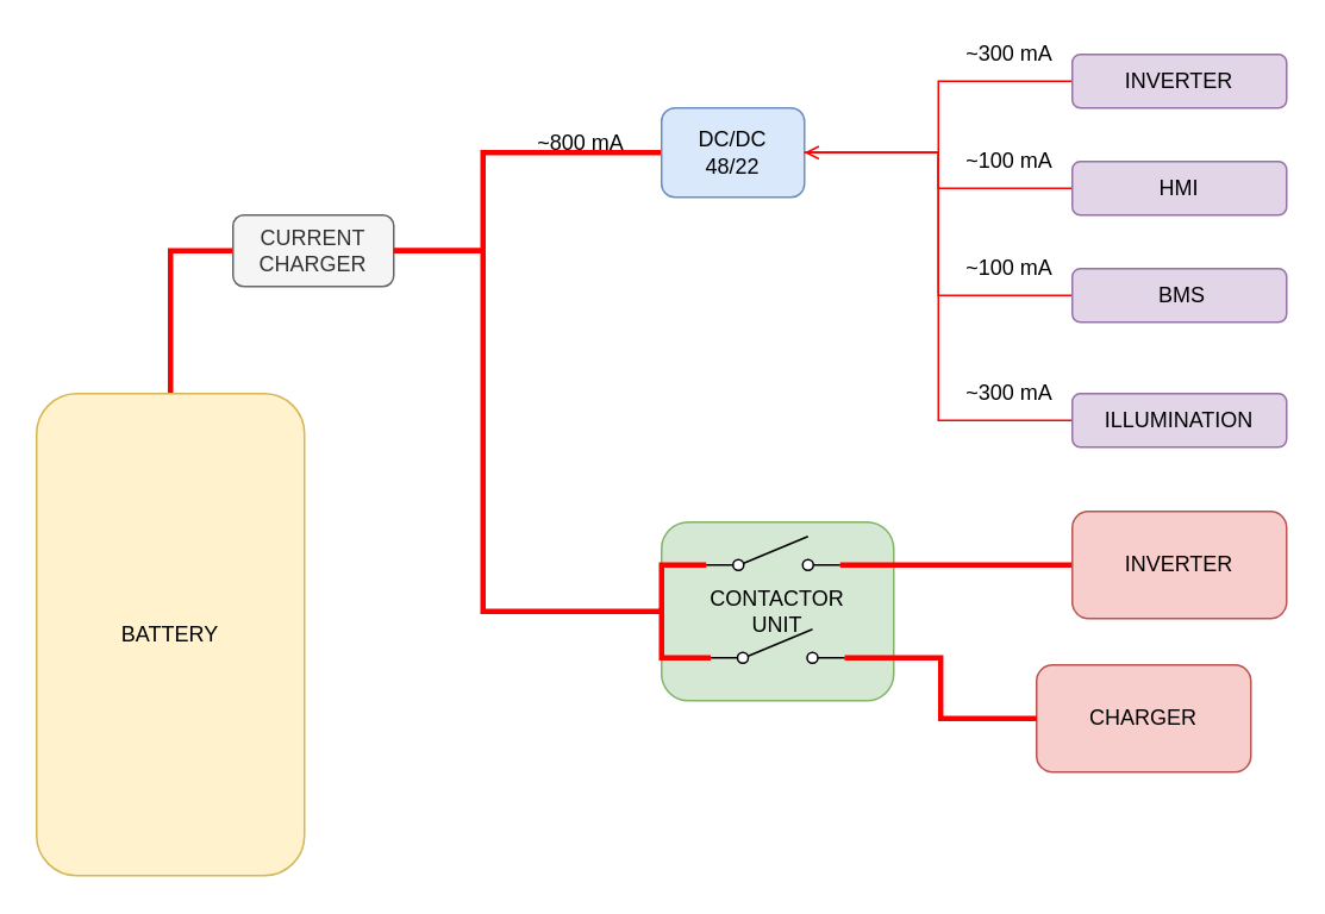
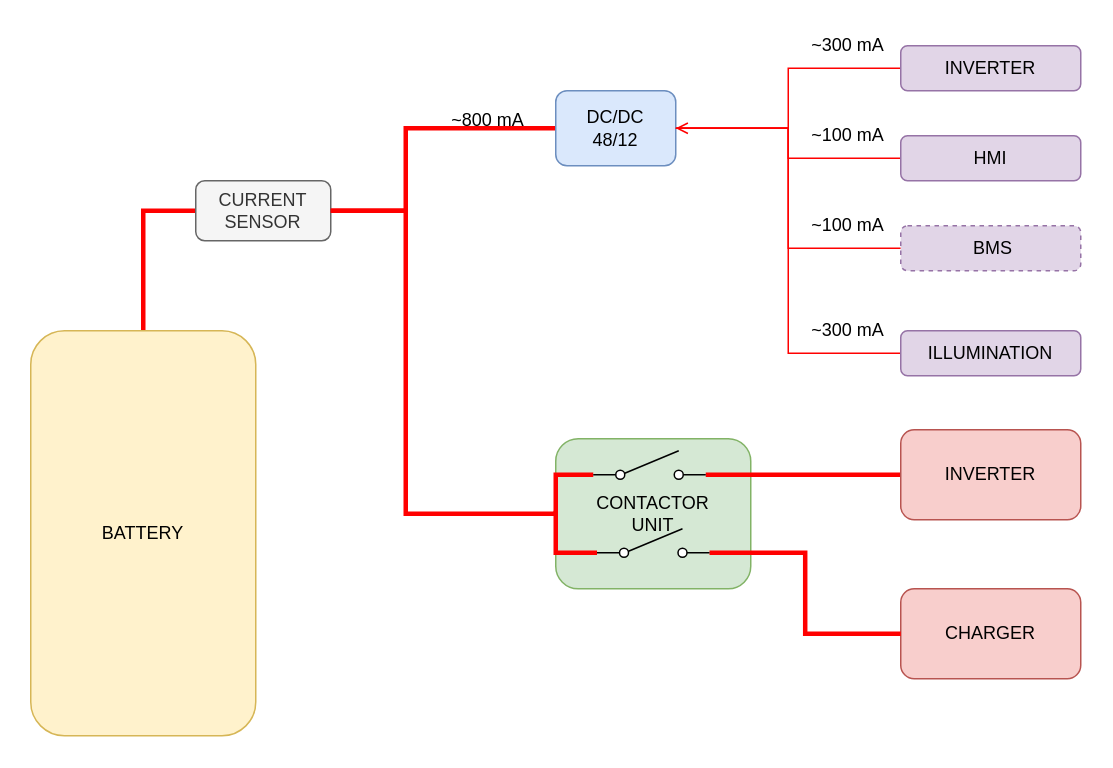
- <mxCell id="7" value="DC/DC&lt;br&gt;48/22" style="rounded=1;whiteSpace=wrap;html=1;fillColor=#dae8fc;strokeColor=#6c8ebf;" vertex="1" parent="1"><mxGeometry x="370" y="60" width="80" height="50" as="geometry" /></mxCell>
+ <mxCell id="7" value="DC/DC&lt;br&gt;48/12" style="rounded=1;whiteSpace=wrap;html=1;fillColor=#dae8fc;strokeColor=#6c8ebf;" vertex="1" parent="1"><mxGeometry x="370" y="60" width="80" height="50" as="geometry" /></mxCell>
- <mxCell id="4" value="CURRENT &lt;br&gt;CHARGER" style="rounded=1;whiteSpace=wrap;html=1;fillColor=#f5f5f5;strokeColor=#666666;fontColor=#333333;" vertex="1" parent="1"><mxGeometry x="130" y="120" width="90" height="40" as="geometry" /></mxCell>
+ <mxCell id="4" value="CURRENT &lt;br&gt;SENSOR" style="rounded=1;whiteSpace=wrap;html=1;fillColor=#f5f5f5;strokeColor=#666666;fontColor=#333333;" vertex="1" parent="1"><mxGeometry x="130" y="120" width="90" height="40" as="geometry" /></mxCell>
- <mxCell id="15" value="&amp;nbsp;BMS" style="rounded=1;whiteSpace=wrap;html=1;fillColor=#e1d5e7;strokeColor=#9673a6;" vertex="1" parent="1"><mxGeometry x="600" y="150" width="120" height="30" as="geometry" /></mxCell>
+ <mxCell id="15" value="&amp;nbsp;BMS" style="rounded=1;whiteSpace=wrap;html=1;fillColor=#e1d5e7;strokeColor=#9673a6;dashed=1;" vertex="1" parent="1"><mxGeometry x="600" y="150" width="120" height="30" as="geometry" /></mxCell>
- <mxCell id="20" value="CHARGER" style="rounded=1;whiteSpace=wrap;html=1;fillColor=#f8cecc;strokeColor=#b85450;" vertex="1" parent="1"><mxGeometry x="580" y="372" width="120" height="60" as="geometry" /></mxCell>
+ <mxCell id="20" value="CHARGER" style="rounded=1;whiteSpace=wrap;html=1;fillColor=#f8cecc;strokeColor=#b85450;" vertex="1" parent="1"><mxGeometry x="600" y="392" width="120" height="60" as="geometry" /></mxCell>
